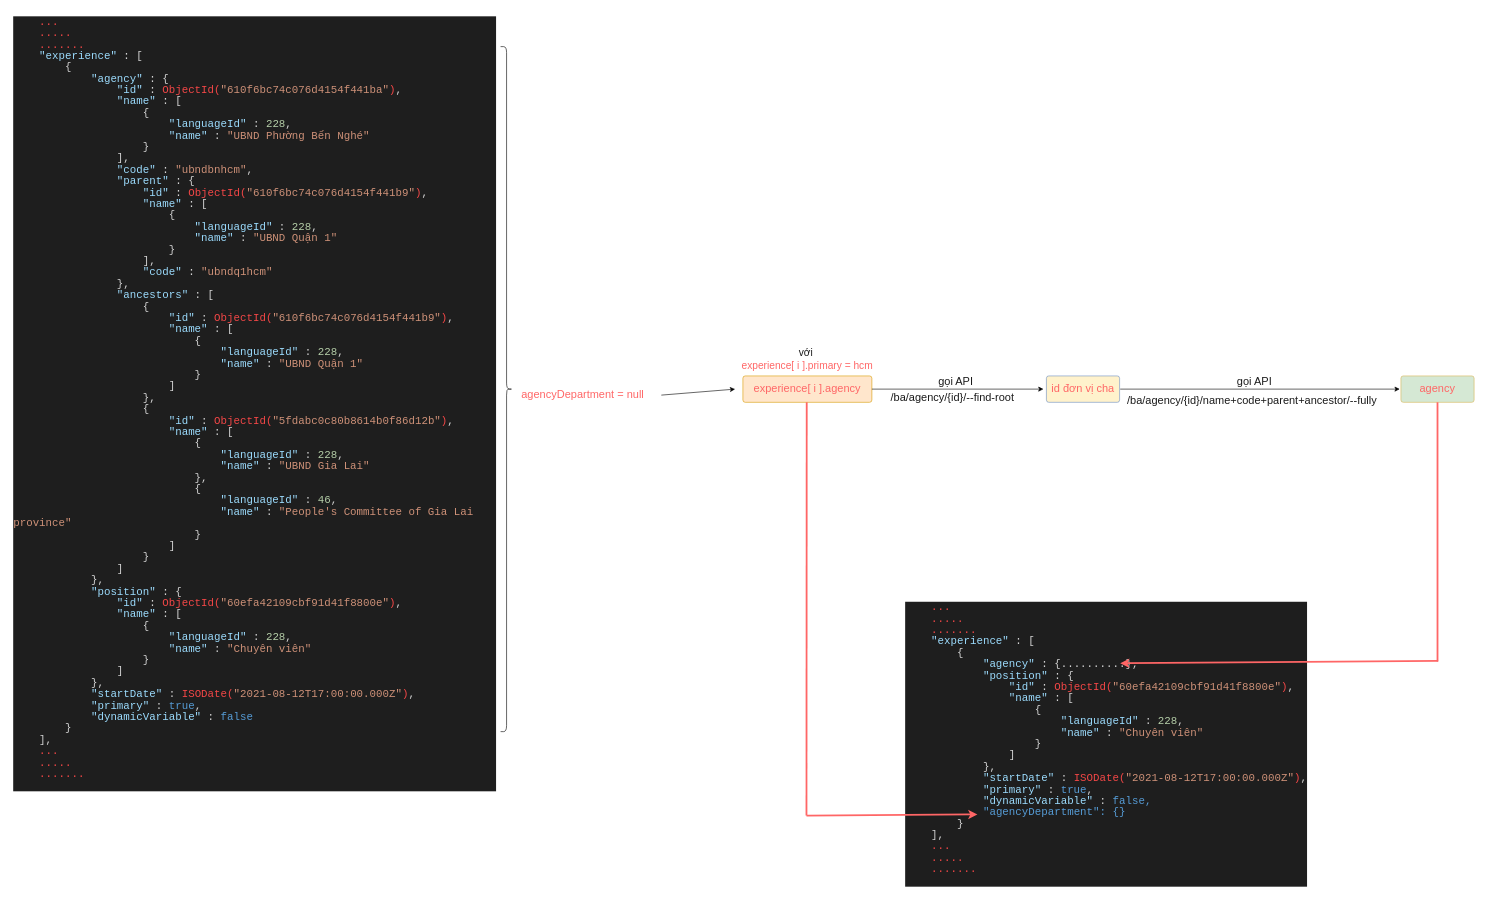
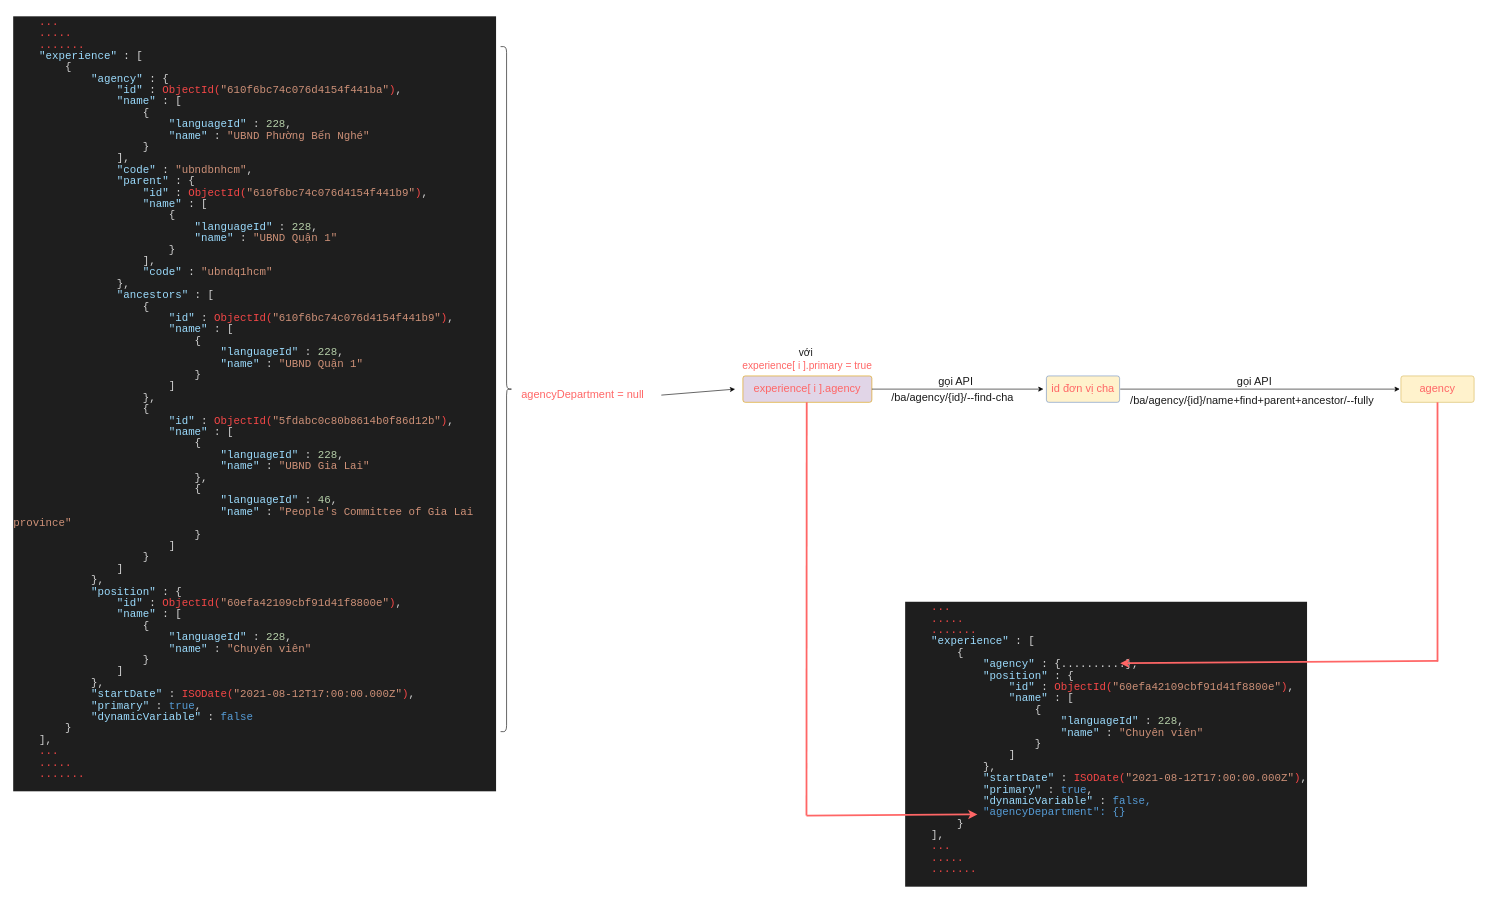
- <mxCell id="6" value="&lt;div style=&quot;color: rgb(0 , 0 , 0) ; font-family: &amp;#34;helvetica&amp;#34; ; font-style: normal ; font-weight: 700 ; letter-spacing: normal ; text-indent: 0px ; text-transform: none ; word-spacing: 0px ; font-size: 17px&quot;&gt;&lt;font style=&quot;font-size: 17px&quot;&gt;&lt;span style=&quot;color: rgb(26 , 26 , 26) ; font-family: sans-serif ; font-weight: normal&quot;&gt;với&amp;nbsp;&lt;/span&gt;&lt;br&gt;&lt;/font&gt;&lt;/div&gt;&lt;span style=&quot;font-style: normal ; letter-spacing: normal ; text-indent: 0px ; text-transform: none ; word-spacing: 0px ; color: rgb(255 , 102 , 102) ; font-family: sans-serif ; font-weight: 400 ; font-size: 17px&quot;&gt;&lt;font style=&quot;font-size: 17px&quot;&gt;experience[ i ].primary = hcm&lt;/font&gt;&lt;/span&gt;" style="text;whiteSpace=wrap;html=1;fontSize=18;align=center;" vertex="1" parent="1"><mxGeometry x="1219" y="572" width="253" height="61" as="geometry" /></mxCell>
+ <mxCell id="6" value="&lt;div style=&quot;color: rgb(0 , 0 , 0) ; font-family: &amp;#34;helvetica&amp;#34; ; font-style: normal ; font-weight: 700 ; letter-spacing: normal ; text-indent: 0px ; text-transform: none ; word-spacing: 0px ; font-size: 17px&quot;&gt;&lt;font style=&quot;font-size: 17px&quot;&gt;&lt;span style=&quot;color: rgb(26 , 26 , 26) ; font-family: sans-serif ; font-weight: normal&quot;&gt;với&amp;nbsp;&lt;/span&gt;&lt;br&gt;&lt;/font&gt;&lt;/div&gt;&lt;span style=&quot;font-style: normal ; letter-spacing: normal ; text-indent: 0px ; text-transform: none ; word-spacing: 0px ; color: rgb(255 , 102 , 102) ; font-family: sans-serif ; font-weight: 400 ; font-size: 17px&quot;&gt;&lt;font style=&quot;font-size: 17px&quot;&gt;experience[ i ].primary = true&lt;/font&gt;&lt;/span&gt;" style="text;whiteSpace=wrap;html=1;fontSize=18;align=center;" vertex="1" parent="1"><mxGeometry x="1219" y="572" width="253" height="61" as="geometry" /></mxCell>
- <mxCell id="7" value="&lt;span style=&quot;font-family: sans-serif ; font-size: 18.333px&quot;&gt;&lt;font color=&quot;#ff6666&quot;&gt;experience[ i ].agency&lt;/font&gt;&lt;/span&gt;" style="rounded=1;whiteSpace=wrap;html=1;labelBackgroundColor=none;fontSize=18;arcSize=9;fillColor=#ffe6cc;strokeColor=#d79b00;" vertex="1" parent="1"><mxGeometry x="1238" y="626" width="215" height="44" as="geometry" /></mxCell>
+ <mxCell id="7" value="&lt;span style=&quot;font-family: sans-serif ; font-size: 18.333px&quot;&gt;&lt;font color=&quot;#ff6666&quot;&gt;experience[ i ].agency&lt;/font&gt;&lt;/span&gt;" style="rounded=1;whiteSpace=wrap;html=1;labelBackgroundColor=none;fontSize=18;arcSize=9;fillColor=#e1d5e7;strokeColor=#d79b00;" vertex="1" parent="1"><mxGeometry x="1238" y="626" width="215" height="44" as="geometry" /></mxCell>
- <mxCell id="15" value="&lt;span style=&quot;font-family: sans-serif ; font-size: 18.333px&quot;&gt;&lt;font color=&quot;#ff6666&quot;&gt;agency&lt;/font&gt;&lt;/span&gt;" style="rounded=1;whiteSpace=wrap;html=1;labelBackgroundColor=none;fontSize=18;arcSize=9;fillColor=#d5e8d4;strokeColor=#d6b656;" vertex="1" parent="1"><mxGeometry x="2335" y="626" width="122" height="44" as="geometry" /></mxCell>
+ <mxCell id="15" value="&lt;span style=&quot;font-family: sans-serif ; font-size: 18.333px&quot;&gt;&lt;font color=&quot;#ff6666&quot;&gt;agency&lt;/font&gt;&lt;/span&gt;" style="rounded=1;whiteSpace=wrap;html=1;labelBackgroundColor=none;fontSize=18;arcSize=9;fillColor=#fff2cc;strokeColor=#d6b656;" vertex="1" parent="1"><mxGeometry x="2335" y="626" width="122" height="44" as="geometry" /></mxCell>
- <mxCell id="10" value="&lt;font color=&quot;#1a1a1a&quot; face=&quot;sans-serif&quot;&gt;&lt;span style=&quot;font-size: 18.333px&quot;&gt;/ba/agency/{id}/--find-root&lt;/span&gt;&lt;/font&gt;" style="text;whiteSpace=wrap;html=1;fontSize=18;align=center;" vertex="1" parent="1"><mxGeometry x="1445" y="645" width="285" height="36" as="geometry" /></mxCell>
+ <mxCell id="10" value="&lt;font color=&quot;#1a1a1a&quot; face=&quot;sans-serif&quot;&gt;&lt;span style=&quot;font-size: 18.333px&quot;&gt;/ba/agency/{id}/--find-cha&lt;/span&gt;&lt;/font&gt;" style="text;whiteSpace=wrap;html=1;fontSize=18;align=center;" vertex="1" parent="1"><mxGeometry x="1445" y="645" width="285" height="36" as="geometry" /></mxCell>
- <mxCell id="14" value="&lt;font color=&quot;#1a1a1a&quot; face=&quot;sans-serif&quot;&gt;&lt;span style=&quot;font-size: 18.333px&quot;&gt;/ba/agency/{id}/name+code+parent+ancestor/--fully&lt;/span&gt;&lt;/font&gt;" style="text;whiteSpace=wrap;html=1;fontSize=18;align=center;" vertex="1" parent="1"><mxGeometry x="1862" y="650" width="450" height="36" as="geometry" /></mxCell>
+ <mxCell id="14" value="&lt;font color=&quot;#1a1a1a&quot; face=&quot;sans-serif&quot;&gt;&lt;span style=&quot;font-size: 18.333px&quot;&gt;/ba/agency/{id}/name+find+parent+ancestor/--fully&lt;/span&gt;&lt;/font&gt;" style="text;whiteSpace=wrap;html=1;fontSize=18;align=center;" vertex="1" parent="1"><mxGeometry x="1862" y="650" width="450" height="36" as="geometry" /></mxCell>
